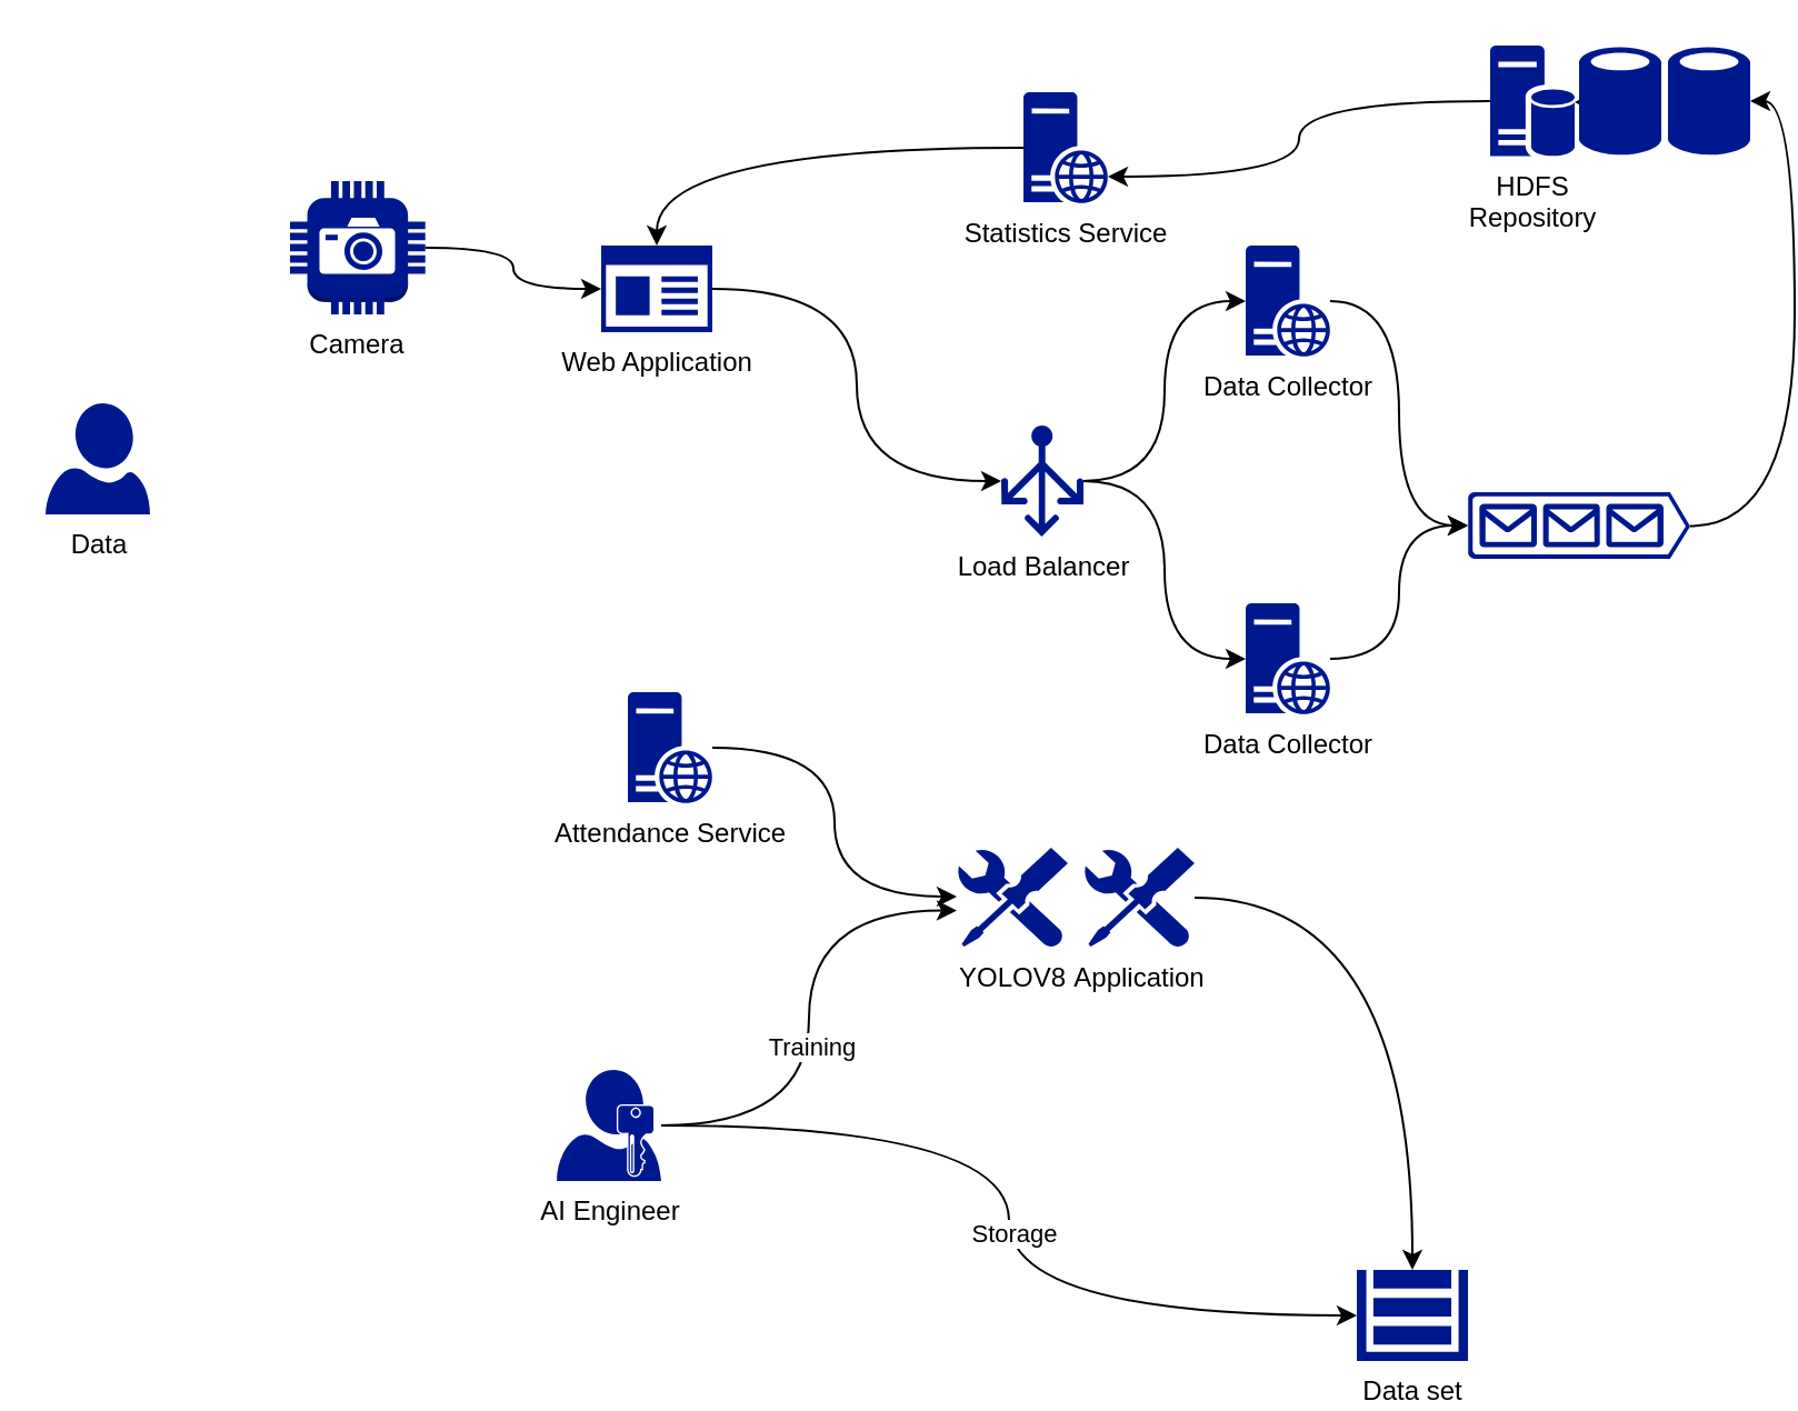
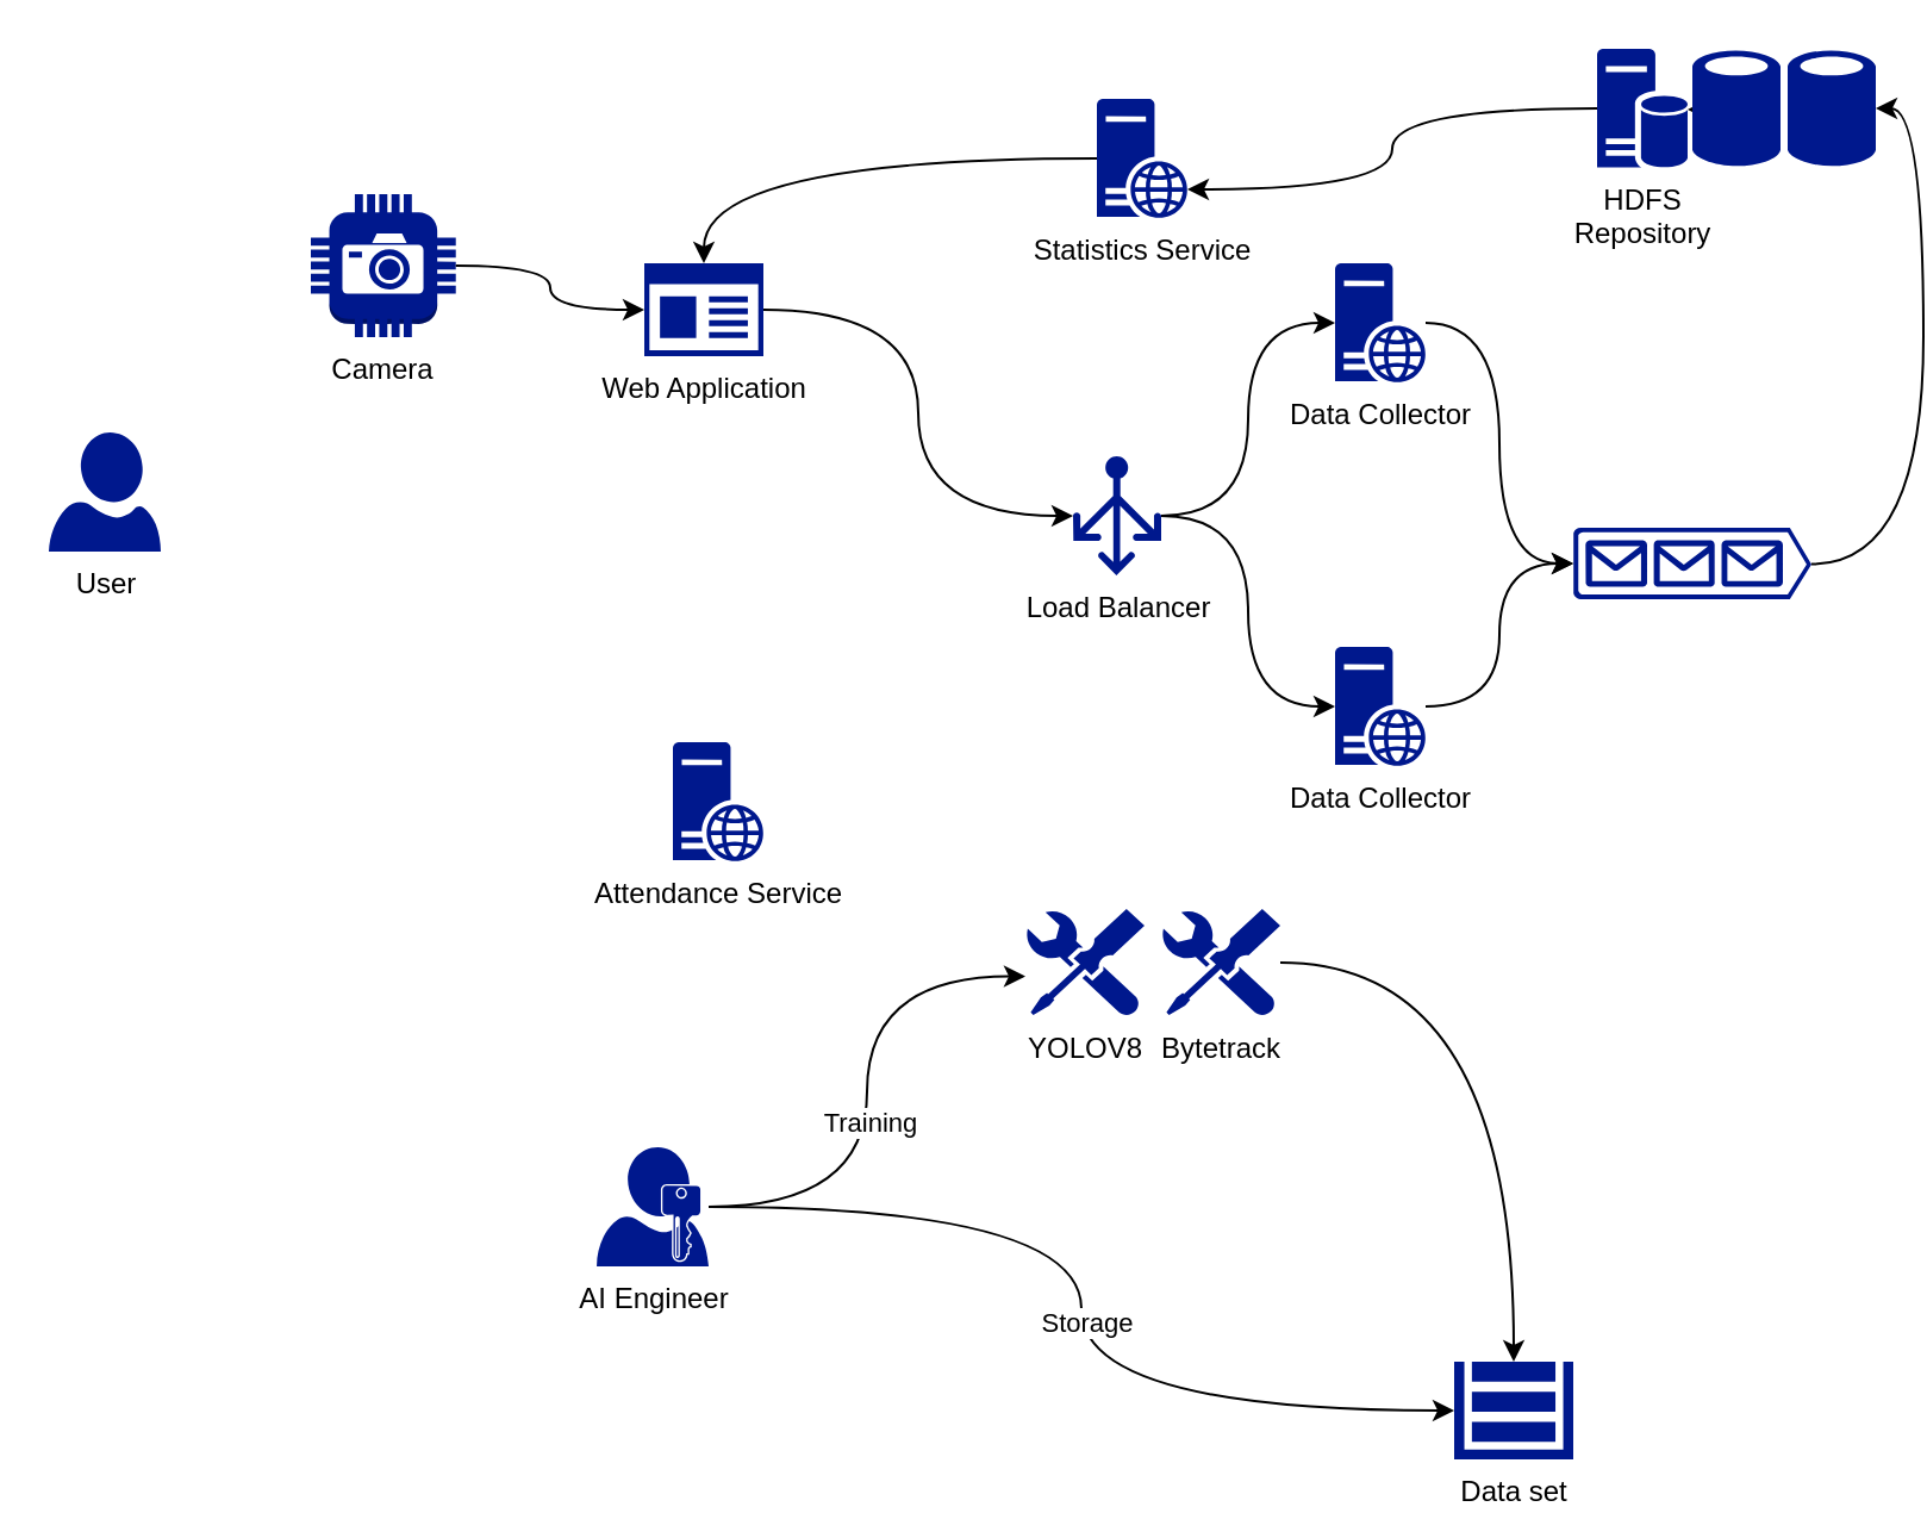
- <mxCell id="4" value="Data" style="sketch=0;aspect=fixed;pointerEvents=1;shadow=0;dashed=0;html=1;strokeColor=none;labelPosition=center;verticalLabelPosition=bottom;verticalAlign=top;align=center;fillColor=#00188D;shape=mxgraph.azure.user" parent="1" vertex="1"><mxGeometry x="20" y="181" width="47" height="50" as="geometry" /></mxCell>
+ <mxCell id="4" value="User" style="sketch=0;aspect=fixed;pointerEvents=1;shadow=0;dashed=0;html=1;strokeColor=none;labelPosition=center;verticalLabelPosition=bottom;verticalAlign=top;align=center;fillColor=#00188D;shape=mxgraph.azure.user" parent="1" vertex="1"><mxGeometry x="20" y="181" width="47" height="50" as="geometry" /></mxCell>
- <mxCell id="13" style="edgeStyle=orthogonalEdgeStyle;rounded=0;orthogonalLoop=1;jettySize=auto;html=1;entryX=0;entryY=0.489;entryDx=0;entryDy=0;entryPerimeter=0;curved=1;" edge="1" parent="1" source="12" target="14"><mxGeometry relative="1" as="geometry"><mxPoint x="437" y="346" as="targetPoint" /></mxGeometry></mxCell>
- <mxCell id="33" value="Application" style="sketch=0;aspect=fixed;pointerEvents=1;shadow=0;dashed=0;html=1;strokeColor=none;labelPosition=center;verticalLabelPosition=bottom;verticalAlign=top;align=center;fillColor=#00188D;shape=mxgraph.mscae.enterprise.tool;" vertex="1" parent="1"><mxGeometry x="487" y="381" width="50" height="45" as="geometry" /></mxCell>
+ <mxCell id="33" value="Bytetrack" style="sketch=0;aspect=fixed;pointerEvents=1;shadow=0;dashed=0;html=1;strokeColor=none;labelPosition=center;verticalLabelPosition=bottom;verticalAlign=top;align=center;fillColor=#00188D;shape=mxgraph.mscae.enterprise.tool;" vertex="1" parent="1"><mxGeometry x="487" y="381" width="50" height="45" as="geometry" /></mxCell>
